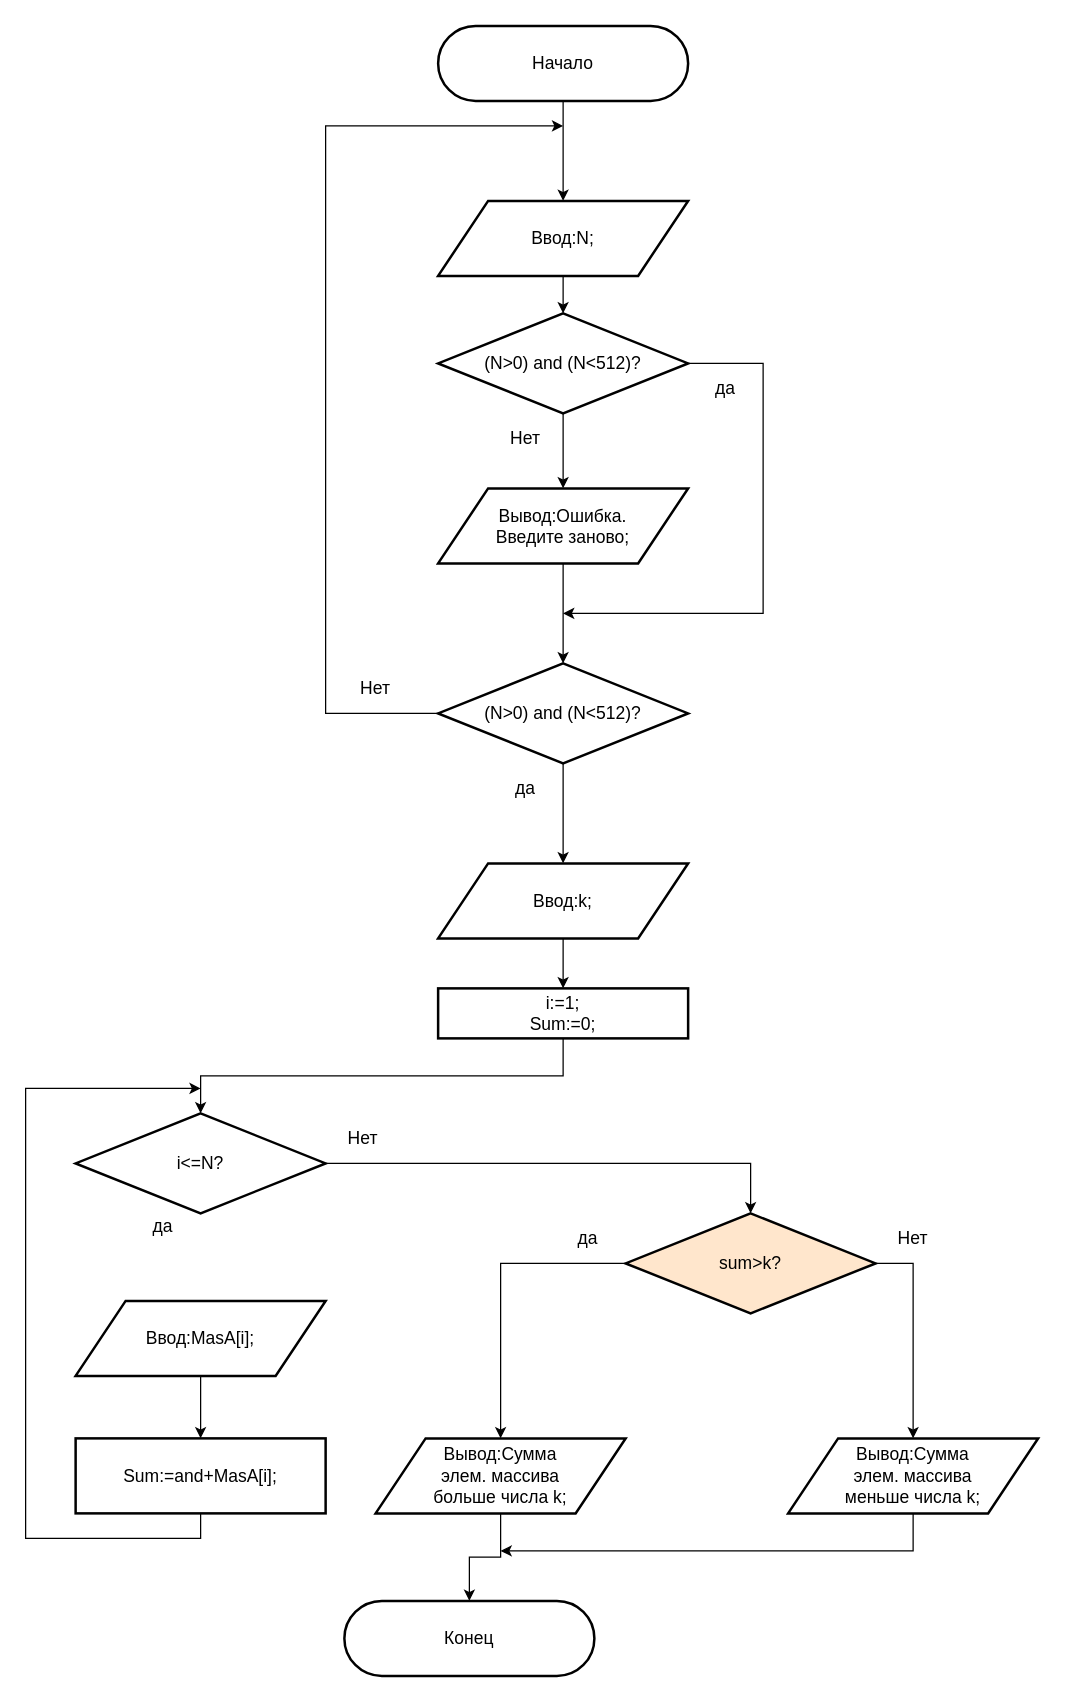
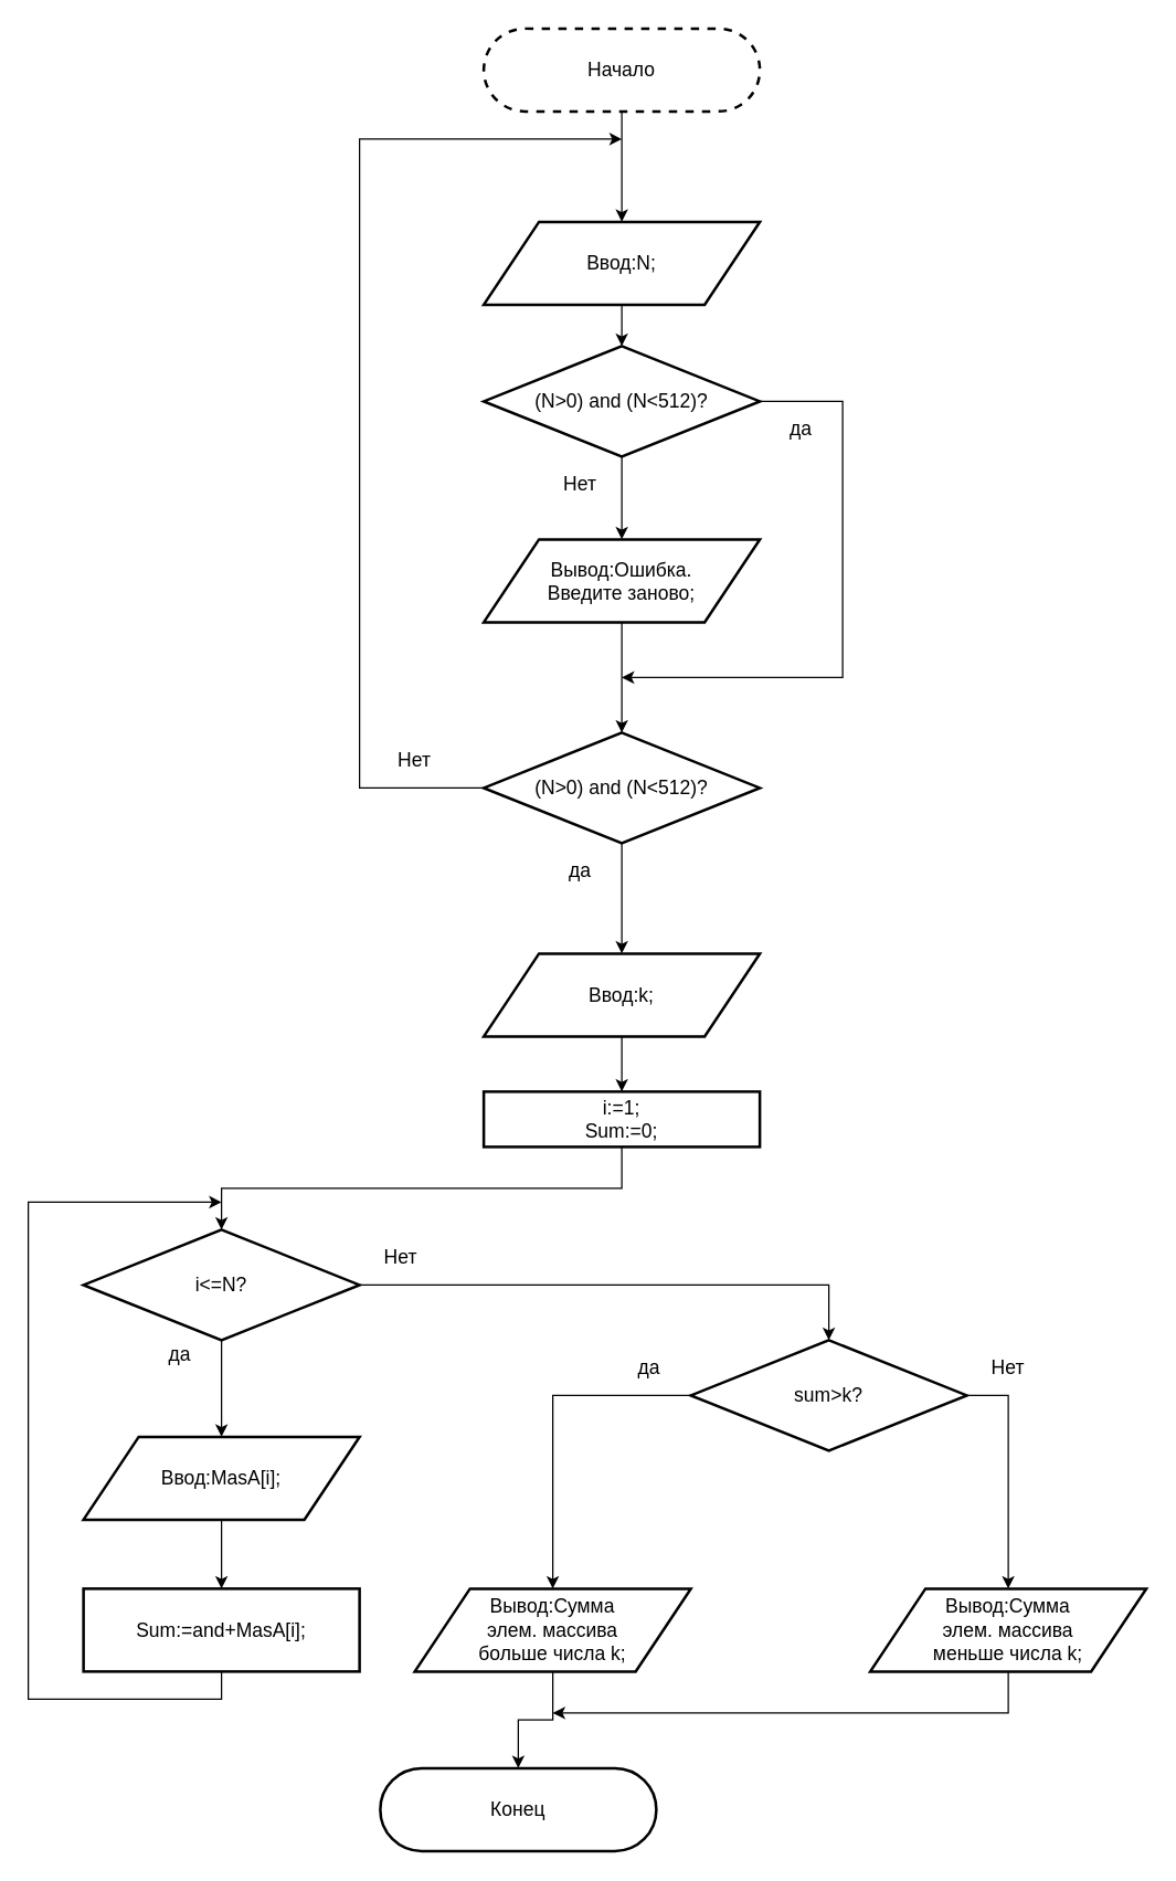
- <mxCell id="3" value="Начало" style="rounded=1;whiteSpace=wrap;html=1;fontSize=14;strokeWidth=2;arcSize=50;" vertex="1" parent="1"><mxGeometry x="350" y="20" width="200" height="60" as="geometry" /></mxCell>
+ <mxCell id="3" value="Начало" style="rounded=1;whiteSpace=wrap;html=1;fontSize=14;strokeWidth=2;arcSize=50;dashed=1;" vertex="1" parent="1"><mxGeometry x="350" y="20" width="200" height="60" as="geometry" /></mxCell>
+ <mxCell id="23" style="edgeStyle=orthogonalEdgeStyle;rounded=0;orthogonalLoop=1;jettySize=auto;html=1;exitX=0.5;exitY=1;exitDx=0;exitDy=0;entryX=0.5;entryY=0;entryDx=0;entryDy=0;fontSize=14;" edge="1" parent="1" source="25" target="27"><mxGeometry relative="1" as="geometry" /></mxCell>
- <mxCell id="32" value="sum&amp;gt;k?" style="rhombus;whiteSpace=wrap;html=1;rounded=0;shadow=0;glass=0;comic=0;strokeWidth=2;fontSize=14;fillColor=#ffe6cc;" vertex="1" parent="1"><mxGeometry x="500" y="970" width="200" height="80" as="geometry" /></mxCell>
+ <mxCell id="32" value="sum&amp;gt;k?" style="rhombus;whiteSpace=wrap;html=1;rounded=0;shadow=0;glass=0;comic=0;strokeWidth=2;fontSize=14;" vertex="1" parent="1"><mxGeometry x="500" y="970" width="200" height="80" as="geometry" /></mxCell>
